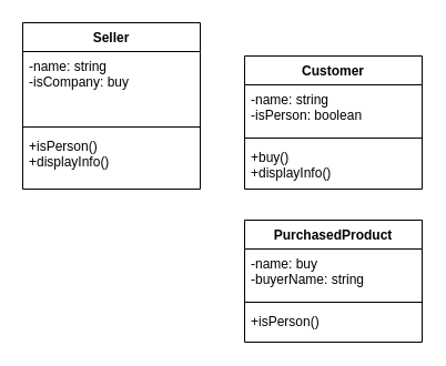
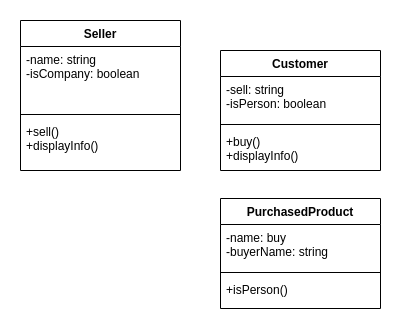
- <mxCell id="3" value="-name: string&#10;-isCompany: buy" style="text;strokeColor=none;fillColor=none;align=left;verticalAlign=top;spacingLeft=4;spacingRight=4;overflow=hidden;rotatable=0;points=[[0,0.5],[1,0.5]];portConstraint=eastwest;" vertex="1" parent="2"><mxGeometry y="26" width="160" height="64" as="geometry" /></mxCell>
+ <mxCell id="3" value="-name: string&#10;-isCompany: boolean" style="text;strokeColor=none;fillColor=none;align=left;verticalAlign=top;spacingLeft=4;spacingRight=4;overflow=hidden;rotatable=0;points=[[0,0.5],[1,0.5]];portConstraint=eastwest;" vertex="1" parent="2"><mxGeometry y="26" width="160" height="64" as="geometry" /></mxCell>
- <mxCell id="7" value="-name: string&#10;-isPerson: boolean" style="text;strokeColor=none;fillColor=none;align=left;verticalAlign=top;spacingLeft=4;spacingRight=4;overflow=hidden;rotatable=0;points=[[0,0.5],[1,0.5]];portConstraint=eastwest;" vertex="1" parent="6"><mxGeometry y="26" width="160" height="44" as="geometry" /></mxCell>
+ <mxCell id="7" value="-sell: string&#10;-isPerson: boolean" style="text;strokeColor=none;fillColor=none;align=left;verticalAlign=top;spacingLeft=4;spacingRight=4;overflow=hidden;rotatable=0;points=[[0,0.5],[1,0.5]];portConstraint=eastwest;" vertex="1" parent="6"><mxGeometry y="26" width="160" height="44" as="geometry" /></mxCell>
- <mxCell id="5" value="+isPerson()&#10;+displayInfo()" style="text;strokeColor=none;fillColor=none;align=left;verticalAlign=top;spacingLeft=4;spacingRight=4;overflow=hidden;rotatable=0;points=[[0,0.5],[1,0.5]];portConstraint=eastwest;" vertex="1" parent="2"><mxGeometry y="98" width="160" height="52" as="geometry" /></mxCell>
+ <mxCell id="5" value="+sell()&#10;+displayInfo()" style="text;strokeColor=none;fillColor=none;align=left;verticalAlign=top;spacingLeft=4;spacingRight=4;overflow=hidden;rotatable=0;points=[[0,0.5],[1,0.5]];portConstraint=eastwest;" vertex="1" parent="2"><mxGeometry y="98" width="160" height="52" as="geometry" /></mxCell>
